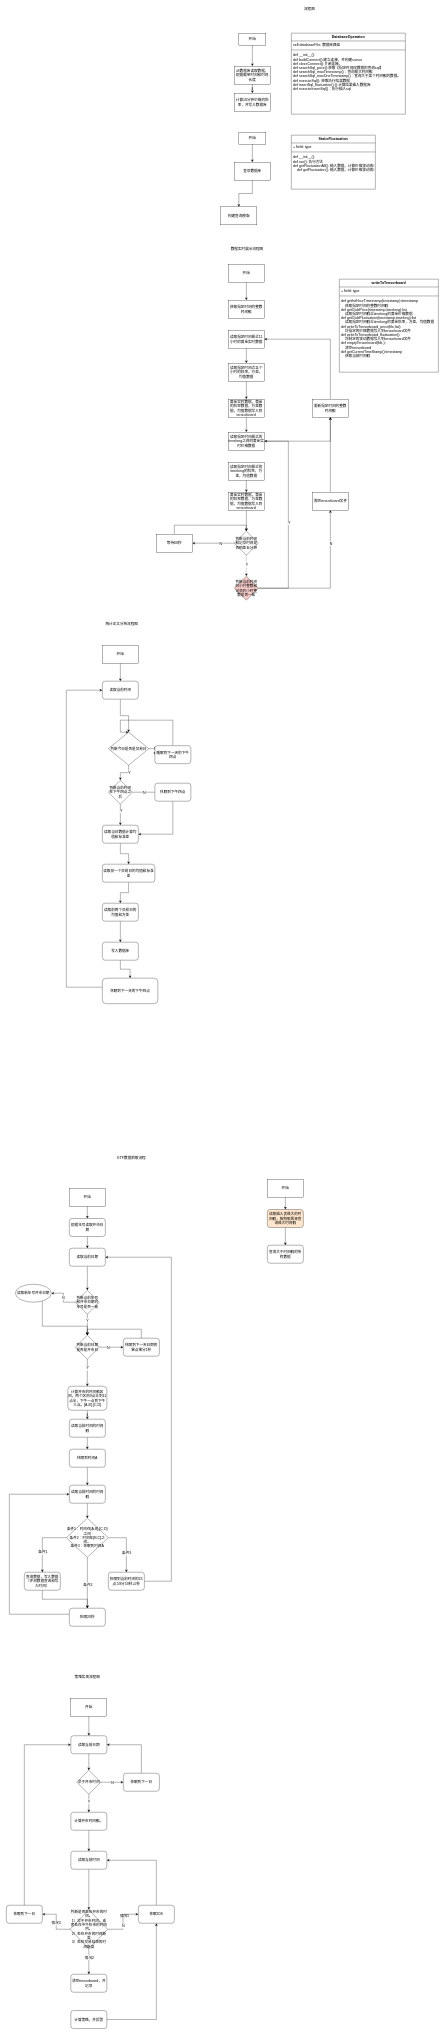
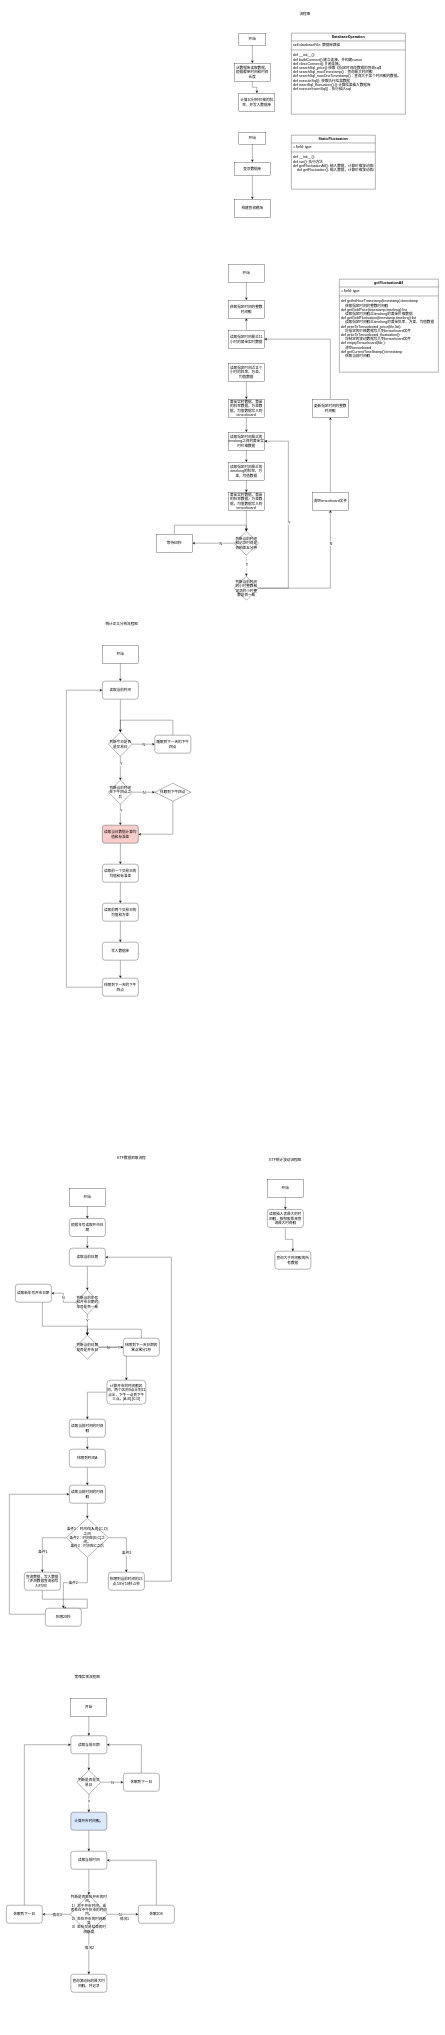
- <mxCell id="2" value="流程图" style="text;html=1;strokeColor=none;fillColor=none;align=center;verticalAlign=middle;whiteSpace=wrap;rounded=0;" parent="1" vertex="1"><mxGeometry x="1010" y="20" width="41" height="20" as="geometry" /></mxCell>
+ <mxCell id="2" value="流程图" style="text;html=1;strokeColor=none;fillColor=none;align=center;verticalAlign=middle;whiteSpace=wrap;rounded=0;" parent="1" vertex="1"><mxGeometry x="995" y="35" width="41" height="20" as="geometry" /></mxCell>
- <mxCell id="6" value="从数据库读取数据，根据截至时间和时间长度" style="rounded=0;whiteSpace=wrap;html=1;" parent="1" vertex="1"><mxGeometry x="780" y="220" width="120" height="60" as="geometry" /></mxCell>
+ <mxCell id="6" value="从数据库读取数据，根据截至时间和时间长度" style="rounded=0;whiteSpace=wrap;html=1;" parent="1" vertex="1"><mxGeometry x="780" y="210" width="120" height="60" as="geometry" /></mxCell>
- <mxCell id="20" value="计算10分钟价格的斜率，并写入数据库" style="rounded=0;whiteSpace=wrap;html=1;" parent="1" vertex="1"><mxGeometry x="780" y="310" width="120" height="60" as="geometry" /></mxCell>
+ <mxCell id="20" value="计算10分钟价格的斜率，并写入数据库" style="rounded=0;whiteSpace=wrap;html=1;" parent="1" vertex="1"><mxGeometry x="795" y="310" width="120" height="60" as="geometry" /></mxCell>
- <mxCell id="10" value="登录数据库" style="rounded=0;whiteSpace=wrap;html=1;" parent="1" vertex="1"><mxGeometry x="780" y="540" width="120" height="60" as="geometry" /></mxCell>
+ <mxCell id="10" value="登录数据库" style="rounded=0;whiteSpace=wrap;html=1;" parent="1" vertex="1"><mxGeometry x="780" y="540" width="120" height="45" as="geometry" /></mxCell>
- <mxCell id="11" value="构建查询模版" style="rounded=0;whiteSpace=wrap;html=1;" parent="1" vertex="1"><mxGeometry x="735" y="689" width="120" height="60" as="geometry" /></mxCell>
+ <mxCell id="11" value="构建查询模版" style="rounded=0;whiteSpace=wrap;html=1;" parent="1" vertex="1"><mxGeometry x="780" y="664" width="120" height="60" as="geometry" /></mxCell>
- <mxCell id="23" value="数据实时展示流程图" style="text;html=1;strokeColor=none;fillColor=none;align=center;verticalAlign=middle;whiteSpace=wrap;rounded=0;" parent="1" vertex="1"><mxGeometry x="765" y="820" width="115" height="20" as="geometry" /></mxCell>
- <mxCell id="31" value="writeToTensorboard" style="swimlane;fontStyle=1;align=center;verticalAlign=top;childLayout=stackLayout;horizontal=1;startSize=26;horizontalStack=0;resizeParent=1;resizeParentMax=0;resizeLast=0;collapsible=1;marginBottom=0;" parent="1" vertex="1"><mxGeometry x="1130" y="930" width="330" height="310" as="geometry" /></mxCell>
+ <mxCell id="31" value="getFluctuationAll" style="swimlane;fontStyle=1;align=center;verticalAlign=top;childLayout=stackLayout;horizontal=1;startSize=26;horizontalStack=0;resizeParent=1;resizeParentMax=0;resizeLast=0;collapsible=1;marginBottom=0;" parent="1" vertex="1"><mxGeometry x="1130" y="930" width="330" height="310" as="geometry" /></mxCell>
- <mxCell id="24" style="edgeStyle=orthogonalEdgeStyle;rounded=0;orthogonalLoop=1;jettySize=auto;html=1;" parent="1" source="25" target="37" edge="1"><mxGeometry relative="1" as="geometry" /></mxCell>
+ <mxCell id="24" style="edgeStyle=orthogonalEdgeStyle;rounded=0;orthogonalLoop=1;jettySize=auto;html=1;" parent="1" source="25" target="35" edge="1"><mxGeometry relative="1" as="geometry" /></mxCell>
- <mxCell id="38" style="edgeStyle=orthogonalEdgeStyle;rounded=0;orthogonalLoop=1;jettySize=auto;html=1;" parent="1" source="39" target="56" edge="1"><mxGeometry relative="1" as="geometry" /></mxCell>
+ <mxCell id="38" style="edgeStyle=orthogonalEdgeStyle;rounded=0;orthogonalLoop=1;jettySize=auto;html=1;" parent="1" source="39" target="43" edge="1"><mxGeometry relative="1" as="geometry" /></mxCell>
- <mxCell id="52" value="判断当前时间的小时整数和记录的小时整数是否一致" style="rhombus;whiteSpace=wrap;html=1;fillColor=#f8cecc;" parent="1" vertex="1"><mxGeometry x="780" y="1920" width="80" height="80" as="geometry" /></mxCell>
+ <mxCell id="52" value="判断当前时间的小时整数和记录的小时整数是否一致" style="rhombus;whiteSpace=wrap;html=1;" parent="1" vertex="1"><mxGeometry x="780" y="1920" width="80" height="80" as="geometry" /></mxCell>
- <mxCell id="113" value="判断今日是否是交易日" style="rhombus;whiteSpace=wrap;html=1;" parent="1" vertex="1"><mxGeometry x="360" y="2440" width="135" height="110" as="geometry" /></mxCell>
+ <mxCell id="113" value="判断今日是否是交易日" style="rhombus;whiteSpace=wrap;html=1;" parent="1" vertex="1"><mxGeometry x="360" y="2440" width="80" height="80" as="geometry" /></mxCell>
- <mxCell id="115" value="睡眠到下一天的下午四点" style="rounded=1;whiteSpace=wrap;html=1;" parent="1" vertex="1"><mxGeometry x="515" y="2485" width="120" height="60" as="geometry" /></mxCell>
+ <mxCell id="115" value="睡眠到下一天的下午四点" style="rounded=1;whiteSpace=wrap;html=1;" parent="1" vertex="1"><mxGeometry x="515" y="2450" width="120" height="60" as="geometry" /></mxCell>
- <mxCell id="118" style="edgeStyle=orthogonalEdgeStyle;rounded=0;orthogonalLoop=1;jettySize=auto;html=1;entryX=0;entryY=0.5;entryDx=0;entryDy=0;endArrow=none;" parent="1" source="120" target="122" edge="1"><mxGeometry relative="1" as="geometry" /></mxCell>
+ <mxCell id="118" style="edgeStyle=orthogonalEdgeStyle;rounded=0;orthogonalLoop=1;jettySize=auto;html=1;entryX=0;entryY=0.5;entryDx=0;entryDy=0;" parent="1" source="120" target="122" edge="1"><mxGeometry relative="1" as="geometry" /></mxCell>
- <mxCell id="122" value="休眠到下午四点" style="rounded=1;whiteSpace=wrap;html=1;" parent="1" vertex="1"><mxGeometry x="515" y="2610" width="120" height="60" as="geometry" /></mxCell>
+ <mxCell id="122" value="休眠到下午四点" style="rhombus;whiteSpace=wrap;html=1;" parent="1" vertex="1"><mxGeometry x="515" y="2610" width="120" height="60" as="geometry" /></mxCell>
- <mxCell id="124" value="读取当日数据计算均值和标准差" style="rounded=1;whiteSpace=wrap;html=1;" parent="1" vertex="1"><mxGeometry x="340" y="2750" width="120" height="60" as="geometry" /></mxCell>
+ <mxCell id="124" value="读取当日数据计算均值和标准差" style="rounded=1;whiteSpace=wrap;html=1;fillColor=#f8cecc;" parent="1" vertex="1"><mxGeometry x="340" y="2750" width="120" height="60" as="geometry" /></mxCell>
- <mxCell id="126" value="读取前一个交易日的均值和标准差" style="rounded=1;whiteSpace=wrap;html=1;" parent="1" vertex="1"><mxGeometry x="340" y="2880" width="175" height="60" as="geometry" /></mxCell>
+ <mxCell id="126" value="读取前一个交易日的均值和标准差" style="rounded=1;whiteSpace=wrap;html=1;" parent="1" vertex="1"><mxGeometry x="340" y="2880" width="120" height="60" as="geometry" /></mxCell>
- <mxCell id="132" value="休眠到下一天的下午四点" style="rounded=1;whiteSpace=wrap;html=1;" parent="1" vertex="1"><mxGeometry x="340" y="3260" width="185" height="85" as="geometry" /></mxCell>
+ <mxCell id="132" value="休眠到下一天的下午四点" style="rounded=1;whiteSpace=wrap;html=1;" parent="1" vertex="1"><mxGeometry x="340" y="3260" width="120" height="60" as="geometry" /></mxCell>
+ <mxCell id="99" value="ETF统计波动流程图" style="text;html=1;strokeColor=none;fillColor=none;align=center;verticalAlign=middle;whiteSpace=wrap;rounded=0;" parent="1" vertex="1"><mxGeometry x="880" y="3850" width="140" height="30" as="geometry" /></mxCell>
- <mxCell id="103" value="读取插入表最大的时间戳，按照股票来查询最大时间戳" style="rounded=1;whiteSpace=wrap;html=1;fillColor=#ffe6cc;" parent="1" vertex="1"><mxGeometry x="890" y="4031" width="120" height="60" as="geometry" /></mxCell>
+ <mxCell id="103" value="读取插入表最大的时间戳，按照股票来查询最大时间戳" style="rounded=1;whiteSpace=wrap;html=1;" parent="1" vertex="1"><mxGeometry x="890" y="4031" width="120" height="60" as="geometry" /></mxCell>
- <mxCell id="104" value="查询大于时间戳的所有数据" style="rounded=1;whiteSpace=wrap;html=1;" parent="1" vertex="1"><mxGeometry x="890" y="4150" width="120" height="60" as="geometry" /></mxCell>
+ <mxCell id="104" value="查询大于时间戳的所有数据" style="rounded=1;whiteSpace=wrap;html=1;" parent="1" vertex="1"><mxGeometry x="915" y="4170" width="120" height="60" as="geometry" /></mxCell>
- <mxCell id="70" value="读取新年号开市日期" style="ellipse;whiteSpace=wrap;html=1;" parent="1" vertex="1"><mxGeometry x="50" y="4280" width="120" height="60" as="geometry" /></mxCell>
+ <mxCell id="70" value="读取新年号开市日期" style="rounded=1;whiteSpace=wrap;html=1;" parent="1" vertex="1"><mxGeometry x="50" y="4280" width="120" height="60" as="geometry" /></mxCell>
- <mxCell id="69" style="edgeStyle=orthogonalEdgeStyle;rounded=0;orthogonalLoop=1;jettySize=auto;html=1;entryX=0.5;entryY=0;entryDx=0;entryDy=0;" parent="1" source="70" target="75" edge="1"><mxGeometry relative="1" as="geometry"><Array as="points"><mxPoint x="140" y="4420" /><mxPoint x="290" y="4420" /></Array></mxGeometry></mxCell>
+ <mxCell id="69" style="edgeStyle=orthogonalEdgeStyle;rounded=0;orthogonalLoop=1;jettySize=auto;html=1;entryX=0.5;entryY=0;entryDx=0;entryDy=0;endArrow=open;" parent="1" source="70" target="75" edge="1"><mxGeometry relative="1" as="geometry"><Array as="points"><mxPoint x="140" y="4420" /><mxPoint x="290" y="4420" /></Array></mxGeometry></mxCell>
- <mxCell id="79" value="&lt;span&gt;计算开市的时间戳区间，两个区间9点半到11点半，下午一点到下午三点。[A,B],[C,D]&lt;/span&gt;" style="rounded=1;whiteSpace=wrap;html=1;" parent="1" vertex="1"><mxGeometry x="225" y="4620" width="130" height="80" as="geometry" /></mxCell>
+ <mxCell id="79" value="&lt;span&gt;计算开市的时间戳区间，两个区间9点半到11点半，下午一点到下午三点。[A,B],[C,D]&lt;/span&gt;" style="rounded=1;whiteSpace=wrap;html=1;" parent="1" vertex="1"><mxGeometry x="355" y="4600" width="130" height="80" as="geometry" /></mxCell>
- <mxCell id="92" value="条件1：时间在[A,B],[C,D]之间&lt;br&gt;条件2：时间在[B,C]之间。&lt;br&gt;条件3：休眠到时间A" style="rhombus;whiteSpace=wrap;html=1;" parent="1" vertex="1"><mxGeometry x="220" y="5060" width="140" height="130" as="geometry" /></mxCell>
+ <mxCell id="92" value="条件1：时间在[A,B],[C,D]之间&lt;br&gt;条件2：时间在[B,C]之间。&lt;br&gt;条件3：时间在C之后" style="rhombus;whiteSpace=wrap;html=1;" parent="1" vertex="1"><mxGeometry x="220" y="5060" width="140" height="130" as="geometry" /></mxCell>
- <mxCell id="96" value="休眠20秒" style="rounded=1;whiteSpace=wrap;html=1;" parent="1" vertex="1"><mxGeometry x="230" y="5360" width="120" height="60" as="geometry" /></mxCell>
+ <mxCell id="96" value="休眠20秒" style="rounded=1;whiteSpace=wrap;html=1;" parent="1" vertex="1"><mxGeometry x="150" y="5360" width="120" height="60" as="geometry" /></mxCell>
- <mxCell id="142" value="早于开市时间" style="rhombus;whiteSpace=wrap;html=1;" parent="1" vertex="1"><mxGeometry x="255" y="5900" width="80" height="80" as="geometry" /></mxCell>
+ <mxCell id="142" value="判断是否是交易日" style="rhombus;whiteSpace=wrap;html=1;" parent="1" vertex="1"><mxGeometry x="255" y="5900" width="80" height="80" as="geometry" /></mxCell>
- <mxCell id="146" value="计算开市时间戳。" style="rounded=1;whiteSpace=wrap;html=1;" parent="1" vertex="1"><mxGeometry x="235" y="6040" width="120" height="60" as="geometry" /></mxCell>
+ <mxCell id="146" value="计算开市时间戳。" style="rounded=1;whiteSpace=wrap;html=1;fillColor=#dae8fc;" parent="1" vertex="1"><mxGeometry x="235" y="6040" width="120" height="60" as="geometry" /></mxCell>
- <mxCell id="161" value="情况1" style="text;html=1;resizable=0;points=[];autosize=1;align=left;verticalAlign=top;spacingTop=-4;" parent="1" vertex="1"><mxGeometry x="397" y="6375" width="50" height="20" as="geometry" /></mxCell>
+ <mxCell id="161" value="情况1" style="text;html=1;resizable=0;points=[];autosize=1;align=left;verticalAlign=top;spacingTop=-4;" parent="1" vertex="1"><mxGeometry x="397" y="6385" width="50" height="20" as="geometry" /></mxCell>
- <mxCell id="157" style="edgeStyle=orthogonalEdgeStyle;rounded=0;orthogonalLoop=1;jettySize=auto;html=1;entryX=0.5;entryY=1;entryDx=0;entryDy=0;" parent="1" source="158" target="160" edge="1"><mxGeometry relative="1" as="geometry" /></mxCell>
- <mxCell id="153" value="判断是否处在开市的时间。&lt;br&gt;1）早于开市时间，或者处在中午休市的时间内。&lt;br&gt;2）处在开市的时间断类&lt;br&gt;3）处在交易结束的时间断类" style="rhombus;whiteSpace=wrap;html=1;" parent="1" vertex="1"><mxGeometry x="232.5" y="6365" width="125" height="130" as="geometry" /></mxCell>
+ <mxCell id="153" value="判断是否处在开市的时间。&lt;br&gt;1）早于开市时间，或者处在中午休市的时间内。&lt;br&gt;2）处在开市的时间断类&lt;br&gt;3）处在交易结束的时间断类" style="rhombus;whiteSpace=wrap;html=1;" parent="1" vertex="1"><mxGeometry x="232.5" y="6315" width="125" height="130" as="geometry" /></mxCell>
- <mxCell id="154" value="清空tensorboard，并记录" style="rounded=1;whiteSpace=wrap;html=1;" parent="1" vertex="1"><mxGeometry x="235" y="6580" width="120" height="60" as="geometry" /></mxCell>
+ <mxCell id="154" value="查询波动标的最大时间戳，并记录" style="rounded=1;whiteSpace=wrap;html=1;" parent="1" vertex="1"><mxGeometry x="235" y="6580" width="120" height="60" as="geometry" /></mxCell>
- <mxCell id="158" value="计算策略，并报警" style="rounded=1;whiteSpace=wrap;html=1;" parent="1" vertex="1"><mxGeometry x="235" y="6701" width="120" height="60" as="geometry" /></mxCell>
